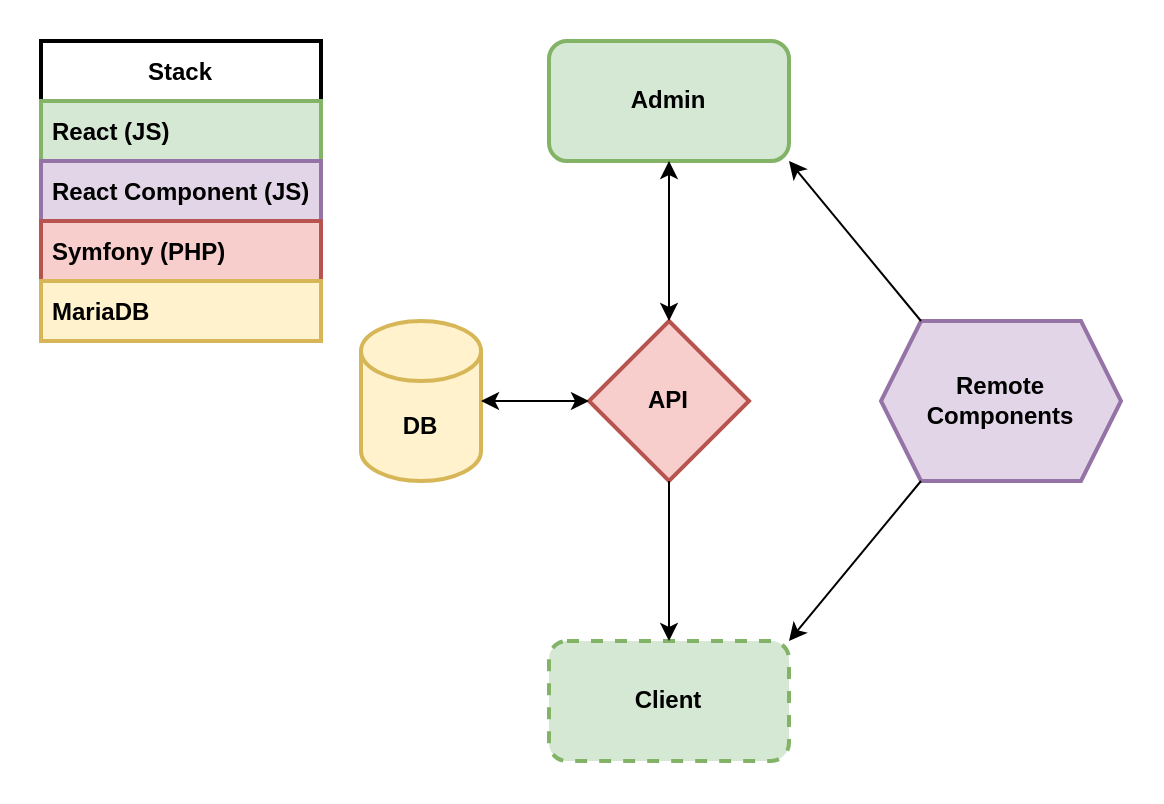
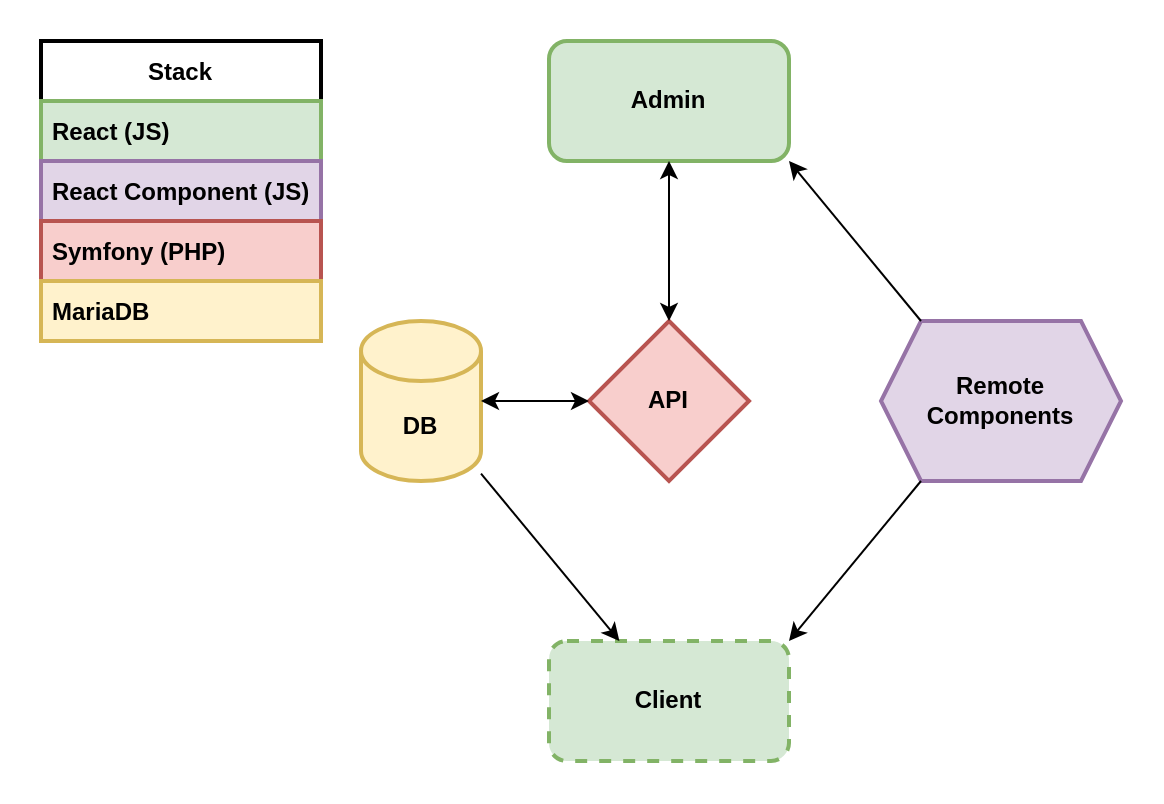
- <mxCell id="9" value="" style="endArrow=none;startArrow=classic;html=1;rounded=0;endFill=0;entryX=0.5;entryY=1;entryDx=0;entryDy=0;" parent="1" source="3" target="6" edge="1"><mxGeometry width="50" height="50" relative="1" as="geometry"><mxPoint x="470" y="340" as="sourcePoint" /><mxPoint x="320" y="250" as="targetPoint" /></mxGeometry></mxCell>
+ <mxCell id="9" value="" style="endArrow=none;startArrow=classic;html=1;rounded=0;endFill=0;" parent="1" source="3" target="5" edge="1"><mxGeometry width="50" height="50" relative="1" as="geometry"><mxPoint x="470" y="340" as="sourcePoint" /><mxPoint x="320" y="250" as="targetPoint" /></mxGeometry></mxCell>
